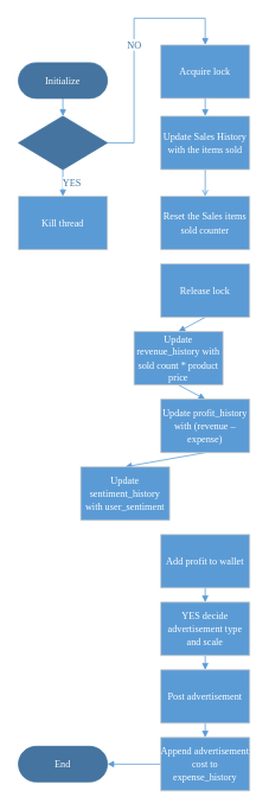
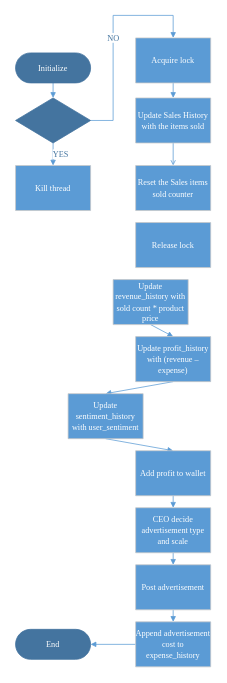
- <mxCell id="13" style="vsdxID=100;edgeStyle=none;startArrow=none;endArrow=block;startSize=5;endSize=5;strokeColor=#5b9bd5;spacingTop=0;spacingBottom=0;spacingLeft=0;spacingRight=0;verticalAlign=middle;html=1;labelBackgroundColor=#ffffff;rounded=0;exitX=0.5;exitY=1;exitDx=0;exitDy=0;exitPerimeter=0;entryX=0.5;entryY=0;entryDx=0;entryDy=0;entryPerimeter=0;" parent="1" source="22" target="23" edge="1"><mxGeometry relative="1" as="geometry"><mxPoint x="10" as="offset" /><Array as="points" /></mxGeometry></mxCell>
+ <mxCell id="9" style="vsdxID=103;edgeStyle=none;startArrow=none;endArrow=block;startSize=5;endSize=5;strokeColor=#5b9bd5;spacingTop=0;spacingBottom=0;spacingLeft=0;spacingRight=0;verticalAlign=middle;html=1;labelBackgroundColor=#ffffff;rounded=0;exitX=0.5;exitY=1;exitDx=0;exitDy=0;exitPerimeter=0;entryX=0.5;entryY=0;entryDx=0;entryDy=0;entryPerimeter=0;" parent="1" source="25" target="26" edge="1"><mxGeometry relative="1" as="geometry"><mxPoint x="10" as="offset" /><Array as="points" /></mxGeometry></mxCell>
- <mxCell id="27" value="&lt;font style=&quot;font-size:11px;font-family:Calibri;color:#feffff;direction:ltr;letter-spacing:0px;line-height:120%;opacity:1&quot;&gt;YES decide advertisement type and scale&lt;br/&gt;&lt;/font&gt;" style="verticalAlign=middle;align=center;vsdxID=96;fillColor=#5b9bd5;gradientColor=none;shape=stencil(nZBLDoAgDERP0z3SIyjew0SURgSD+Lu9kMZoXLhwN9O+tukAlrNpJg1SzDH4QW/URgNYgZTkjA4UkwJUgGXng+6DX1zLfmoymdXo17xh5zmRJ6Q42BWCfc2oJfdAr+Yv+AP9Cb7OJ3H/2JG1HNGz/84klThPVCc=);strokeColor=#c8c8c8;spacingTop=-1;spacingBottom=-1;spacingLeft=-1;spacingRight=-1;labelBackgroundColor=none;rounded=0;html=1;whiteSpace=wrap;" parent="15" vertex="1"><mxGeometry x="180" y="676" width="100" height="60" as="geometry" /></mxCell>
+ <mxCell id="27" value="&lt;font style=&quot;font-size:11px;font-family:Calibri;color:#feffff;direction:ltr;letter-spacing:0px;line-height:120%;opacity:1&quot;&gt;CEO decide advertisement type and scale&lt;br/&gt;&lt;/font&gt;" style="verticalAlign=middle;align=center;vsdxID=96;fillColor=#5b9bd5;gradientColor=none;shape=stencil(nZBLDoAgDERP0z3SIyjew0SURgSD+Lu9kMZoXLhwN9O+tukAlrNpJg1SzDH4QW/URgNYgZTkjA4UkwJUgGXng+6DX1zLfmoymdXo17xh5zmRJ6Q42BWCfc2oJfdAr+Yv+AP9Cb7OJ3H/2JG1HNGz/84klThPVCc=);strokeColor=#c8c8c8;spacingTop=-1;spacingBottom=-1;spacingLeft=-1;spacingRight=-1;labelBackgroundColor=none;rounded=0;html=1;whiteSpace=wrap;" parent="15" vertex="1"><mxGeometry x="180" y="676" width="100" height="60" as="geometry" /></mxCell>
